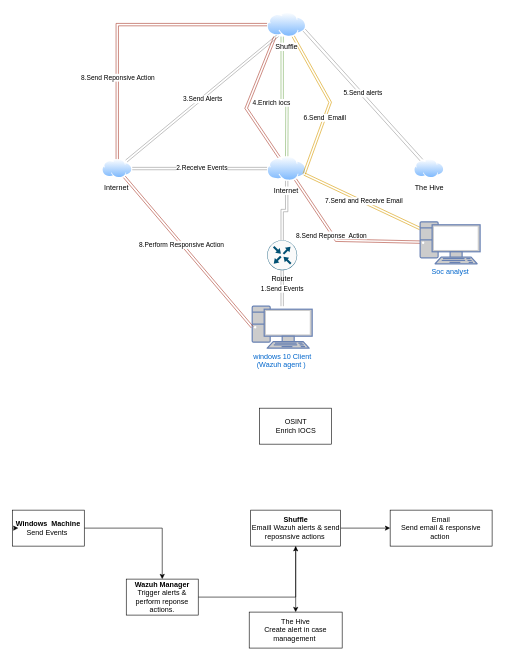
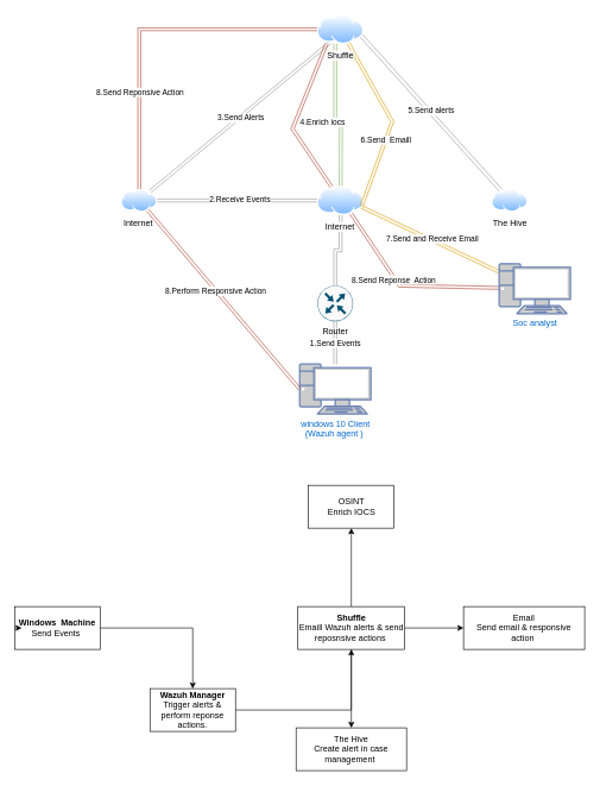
+ <mxCell id="37" value="" style="edgeStyle=orthogonalEdgeStyle;rounded=0;orthogonalLoop=1;jettySize=auto;html=1;" edge="1" parent="1" source="40" target="41"><mxGeometry relative="1" as="geometry" /></mxCell>
